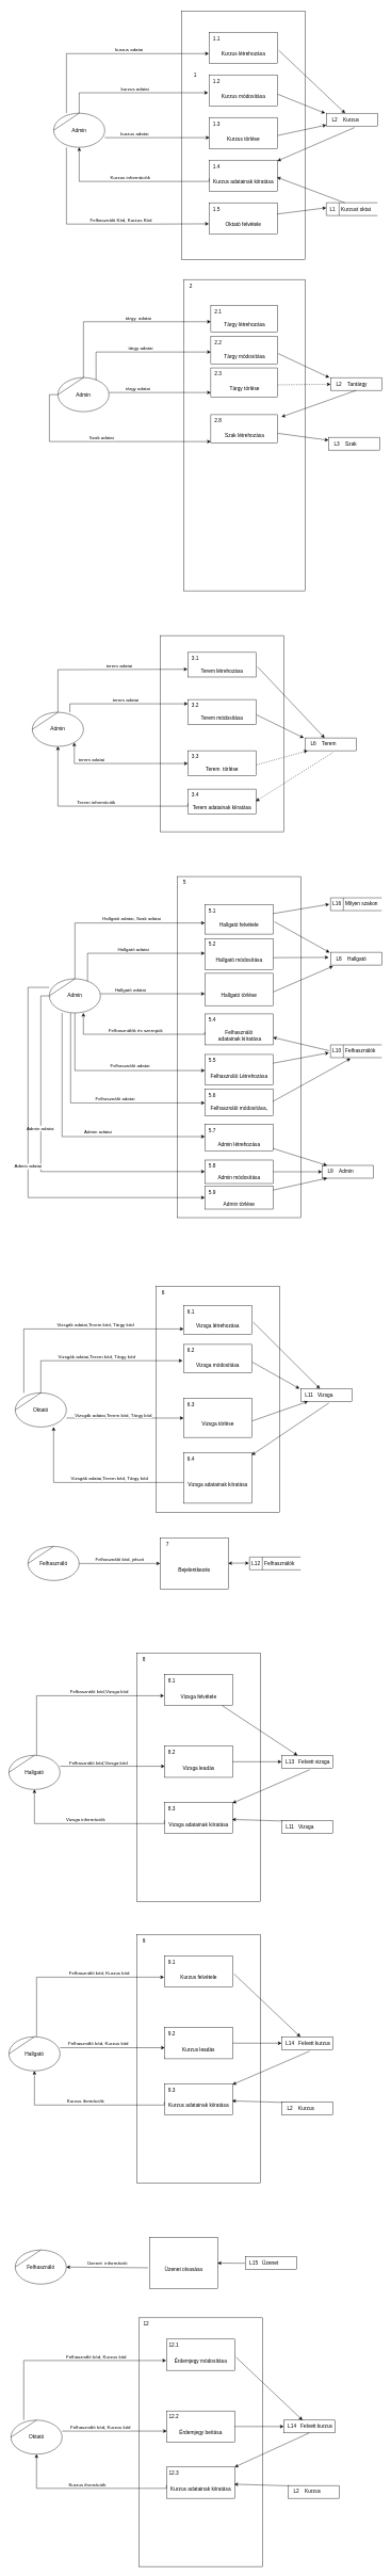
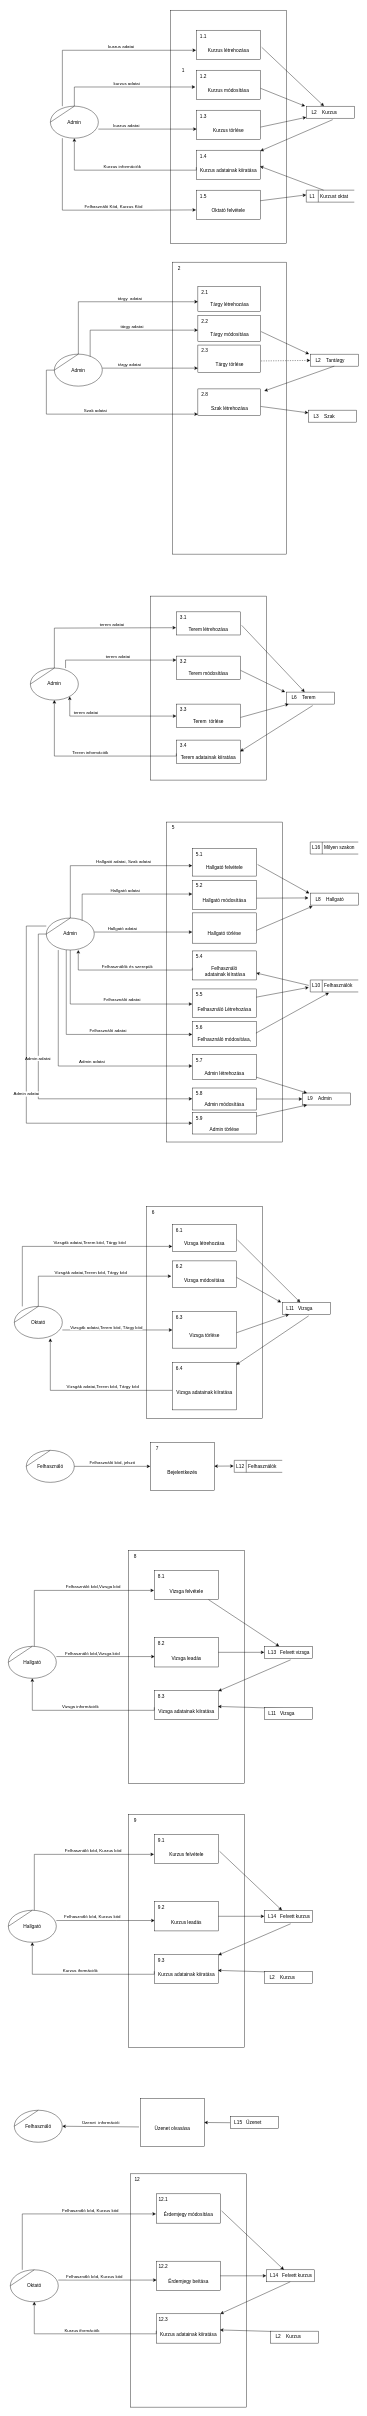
- <mxCell id="82" value="" style="endArrow=classic;html=1;rounded=0;verticalAlign=bottom;exitX=1.005;exitY=0.576;exitDx=0;exitDy=0;exitPerimeter=0;dashed=1;" parent="1" source="74" target="64" edge="1"><mxGeometry width="50" height="50" relative="1" as="geometry"><mxPoint x="235.09" y="1920" as="sourcePoint" /><mxPoint x="355.09" y="1920" as="targetPoint" /></mxGeometry></mxCell>
+ <mxCell id="82" value="" style="endArrow=classic;html=1;rounded=0;verticalAlign=bottom;exitX=1.005;exitY=0.576;exitDx=0;exitDy=0;exitPerimeter=0;" parent="1" source="74" target="64" edge="1"><mxGeometry width="50" height="50" relative="1" as="geometry"><mxPoint x="235.09" y="1920" as="sourcePoint" /><mxPoint x="355.09" y="1920" as="targetPoint" /></mxGeometry></mxCell>
- <mxCell id="81" value="" style="endArrow=none;startArrow=classic;html=1;rounded=0;verticalAlign=bottom;entryX=0.55;entryY=1.123;entryDx=0;entryDy=0;entryPerimeter=0;endFill=0;exitX=0.998;exitY=0.492;exitDx=0;exitDy=0;exitPerimeter=0;dashed=1;" parent="1" source="77" target="64" edge="1"><mxGeometry width="50" height="50" relative="1" as="geometry"><mxPoint x="525.09" y="1720" as="sourcePoint" /><mxPoint x="435.09" y="1980" as="targetPoint" /></mxGeometry></mxCell>
+ <mxCell id="81" value="" style="endArrow=none;startArrow=classic;html=1;rounded=0;verticalAlign=bottom;entryX=0.55;entryY=1.123;entryDx=0;entryDy=0;entryPerimeter=0;endFill=0;exitX=0.998;exitY=0.492;exitDx=0;exitDy=0;exitPerimeter=0;" parent="1" source="77" target="64" edge="1"><mxGeometry width="50" height="50" relative="1" as="geometry"><mxPoint x="525.09" y="1720" as="sourcePoint" /><mxPoint x="435.09" y="1980" as="targetPoint" /></mxGeometry></mxCell>
- <mxCell id="258" value="" style="endArrow=classic;html=1;rounded=0;verticalAlign=bottom;entryX=-0.027;entryY=0.5;entryDx=0;entryDy=0;entryPerimeter=0;" parent="1" source="92" target="256" edge="1"><mxGeometry width="50" height="50" relative="1" as="geometry"><mxPoint x="695" y="2215" as="sourcePoint" /><mxPoint x="815" y="2215" as="targetPoint" /></mxGeometry></mxCell>
